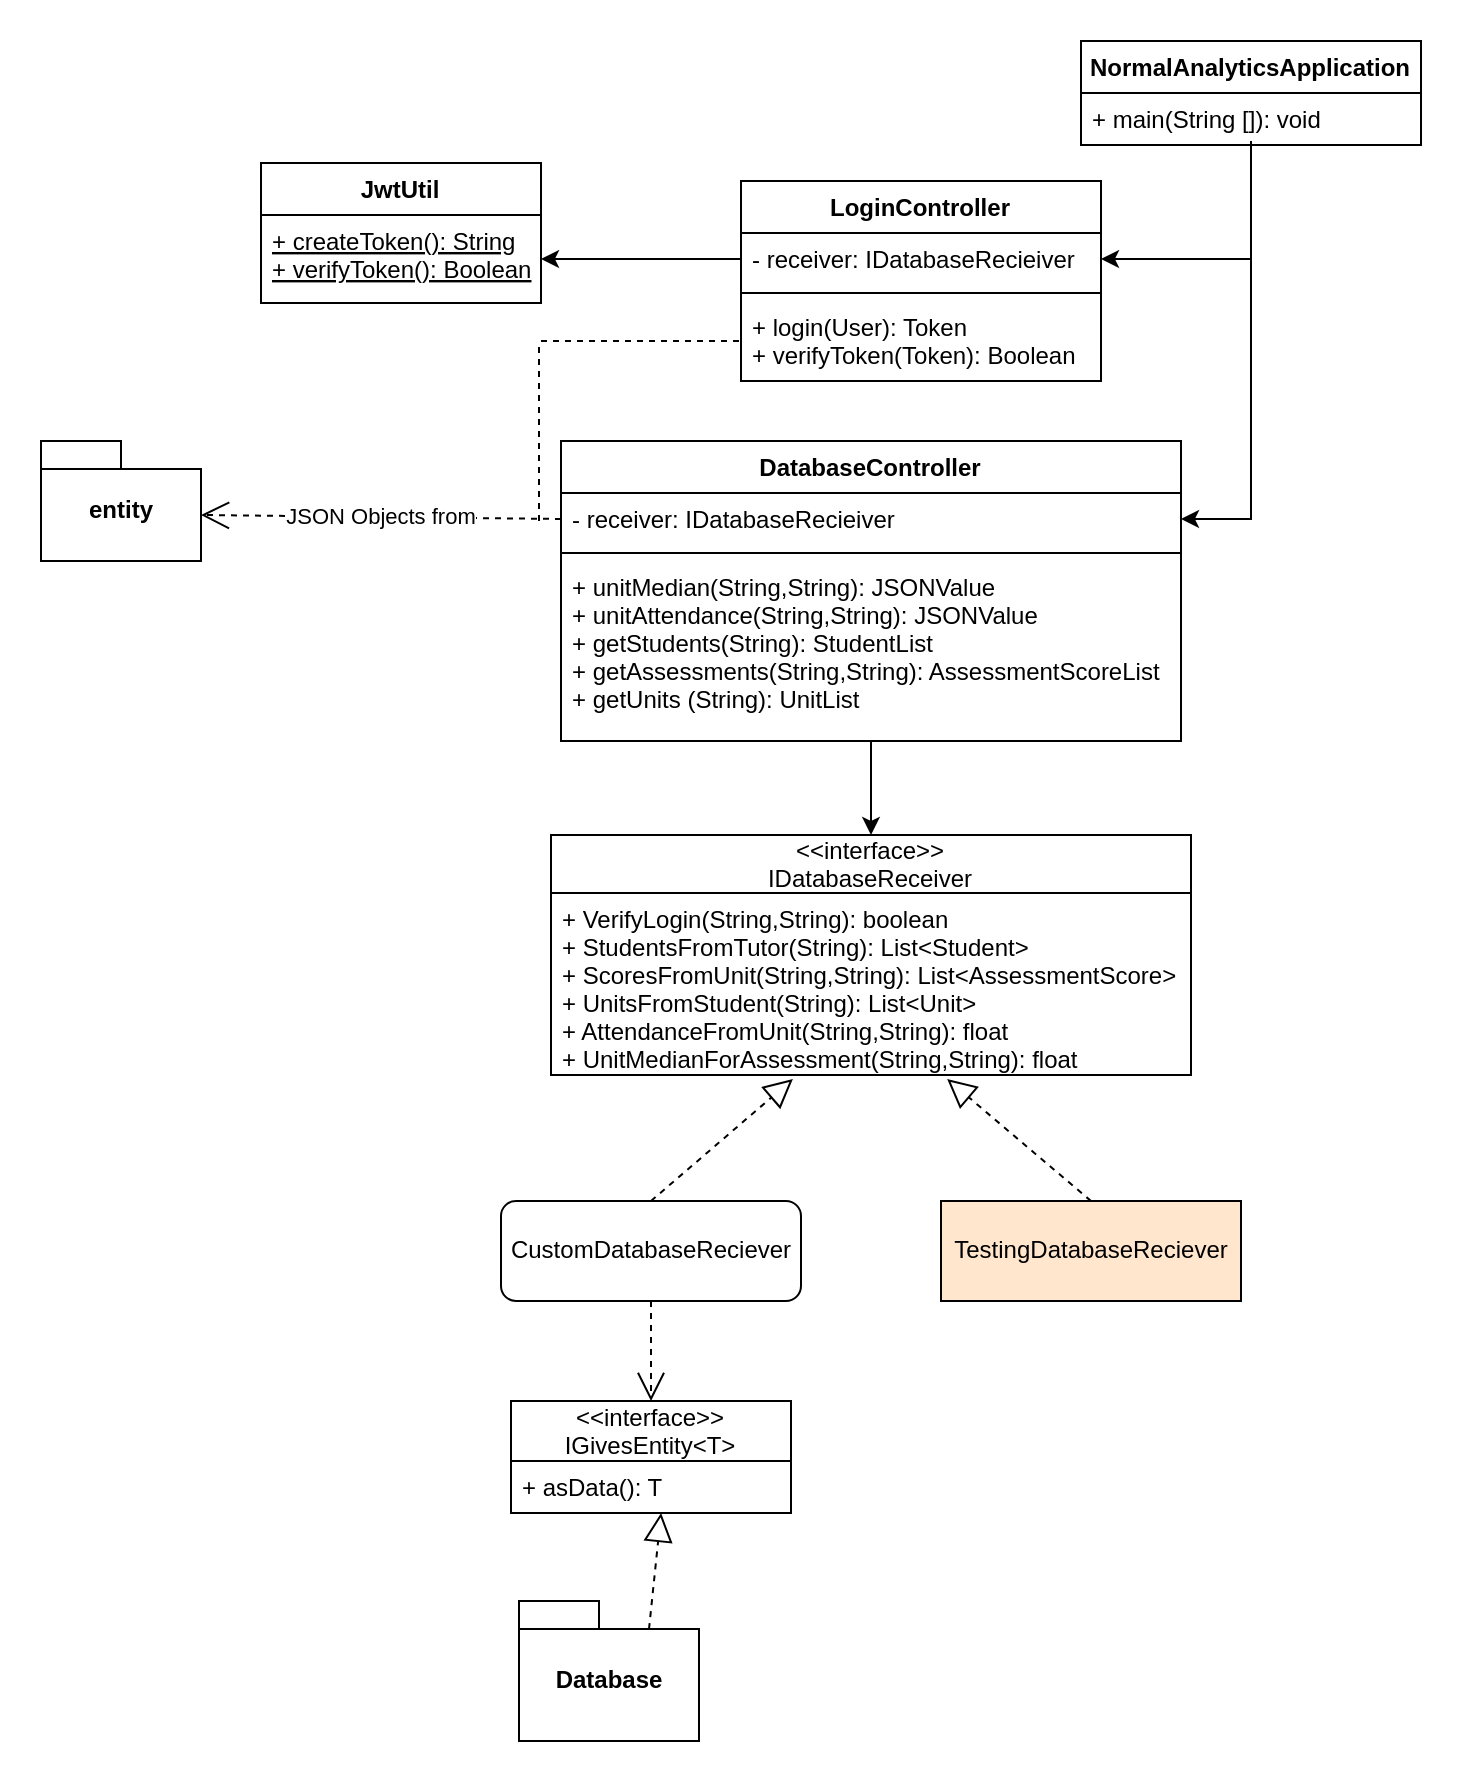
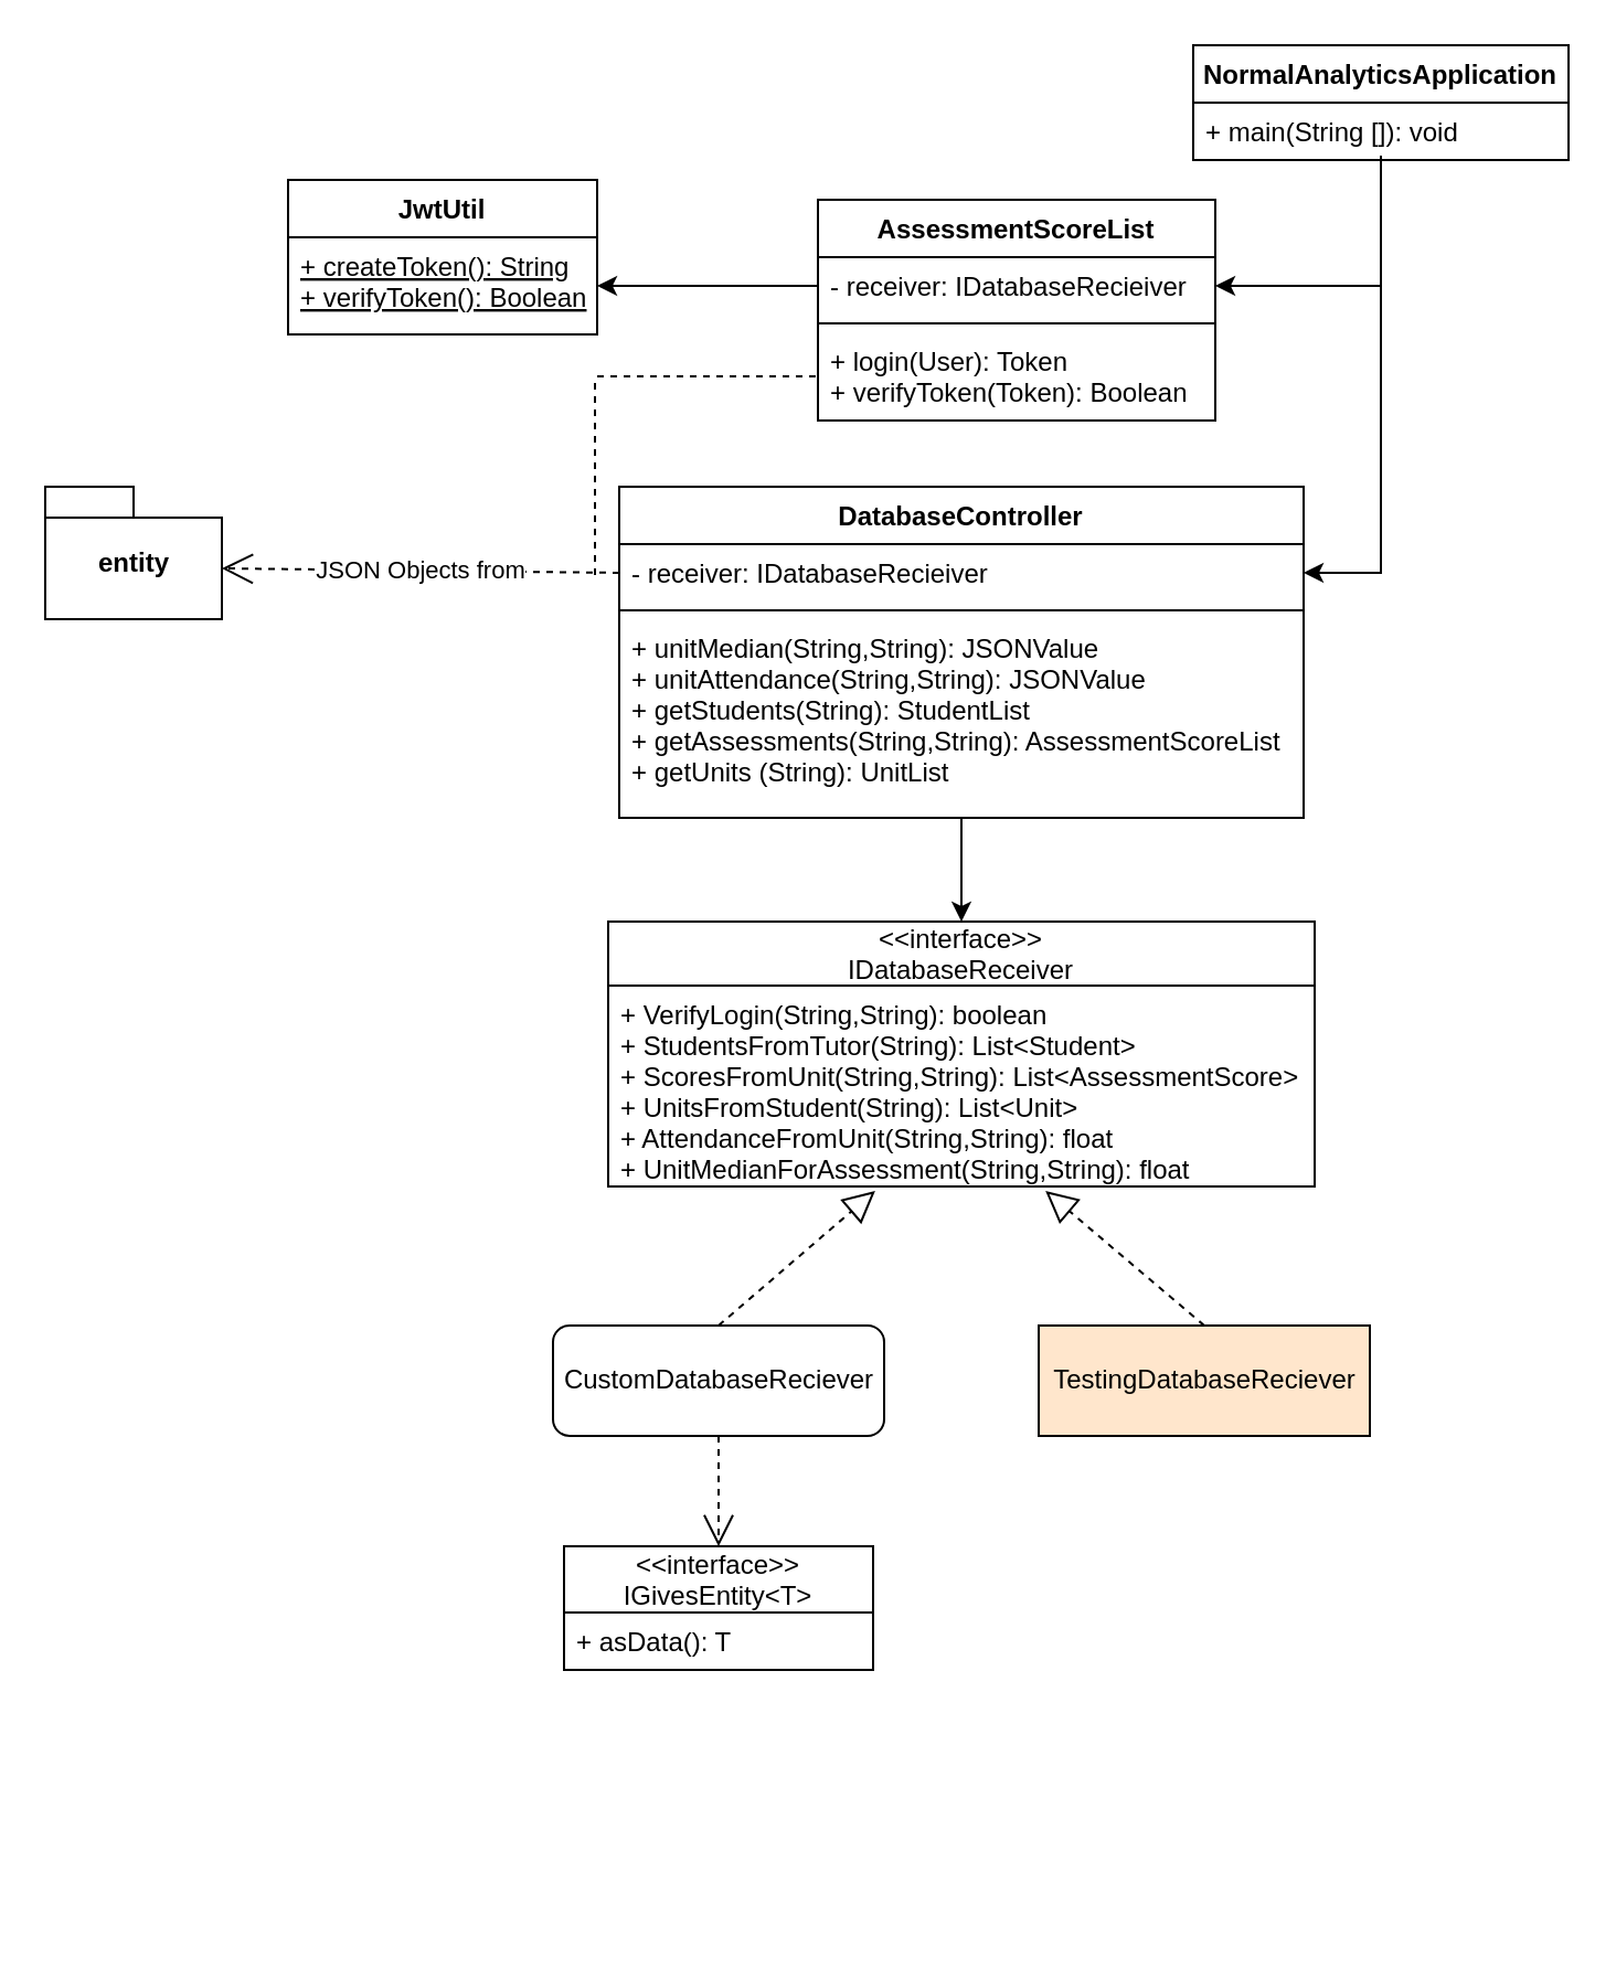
- <mxCell id="5" value="LoginController" style="swimlane;fontStyle=1;align=center;verticalAlign=top;childLayout=stackLayout;horizontal=1;startSize=26;horizontalStack=0;resizeParent=1;resizeParentMax=0;resizeLast=0;collapsible=1;marginBottom=0;" parent="1" vertex="1"><mxGeometry x="370" y="90" width="180" height="100" as="geometry" /></mxCell>
+ <mxCell id="5" value="AssessmentScoreList" style="swimlane;fontStyle=1;align=center;verticalAlign=top;childLayout=stackLayout;horizontal=1;startSize=26;horizontalStack=0;resizeParent=1;resizeParentMax=0;resizeLast=0;collapsible=1;marginBottom=0;" parent="1" vertex="1"><mxGeometry x="370" y="90" width="180" height="100" as="geometry" /></mxCell>
- <mxCell id="32" value="" style="endArrow=block;dashed=1;endFill=0;endSize=12;html=1;rounded=0;entryX=0.536;entryY=1;entryDx=0;entryDy=0;entryPerimeter=0;exitX=0;exitY=0;exitDx=65;exitDy=14;exitPerimeter=0;" edge="1" parent="1" source="31" target="29"><mxGeometry width="160" relative="1" as="geometry"><mxPoint x="304" y="790" as="sourcePoint" /><mxPoint x="464" y="790" as="targetPoint" /></mxGeometry></mxCell>
- <mxCell id="31" value="Database" style="shape=folder;fontStyle=1;spacingTop=10;tabWidth=40;tabHeight=14;tabPosition=left;html=1;" vertex="1" parent="1"><mxGeometry x="259" y="800" width="90" height="70" as="geometry" /></mxCell>
